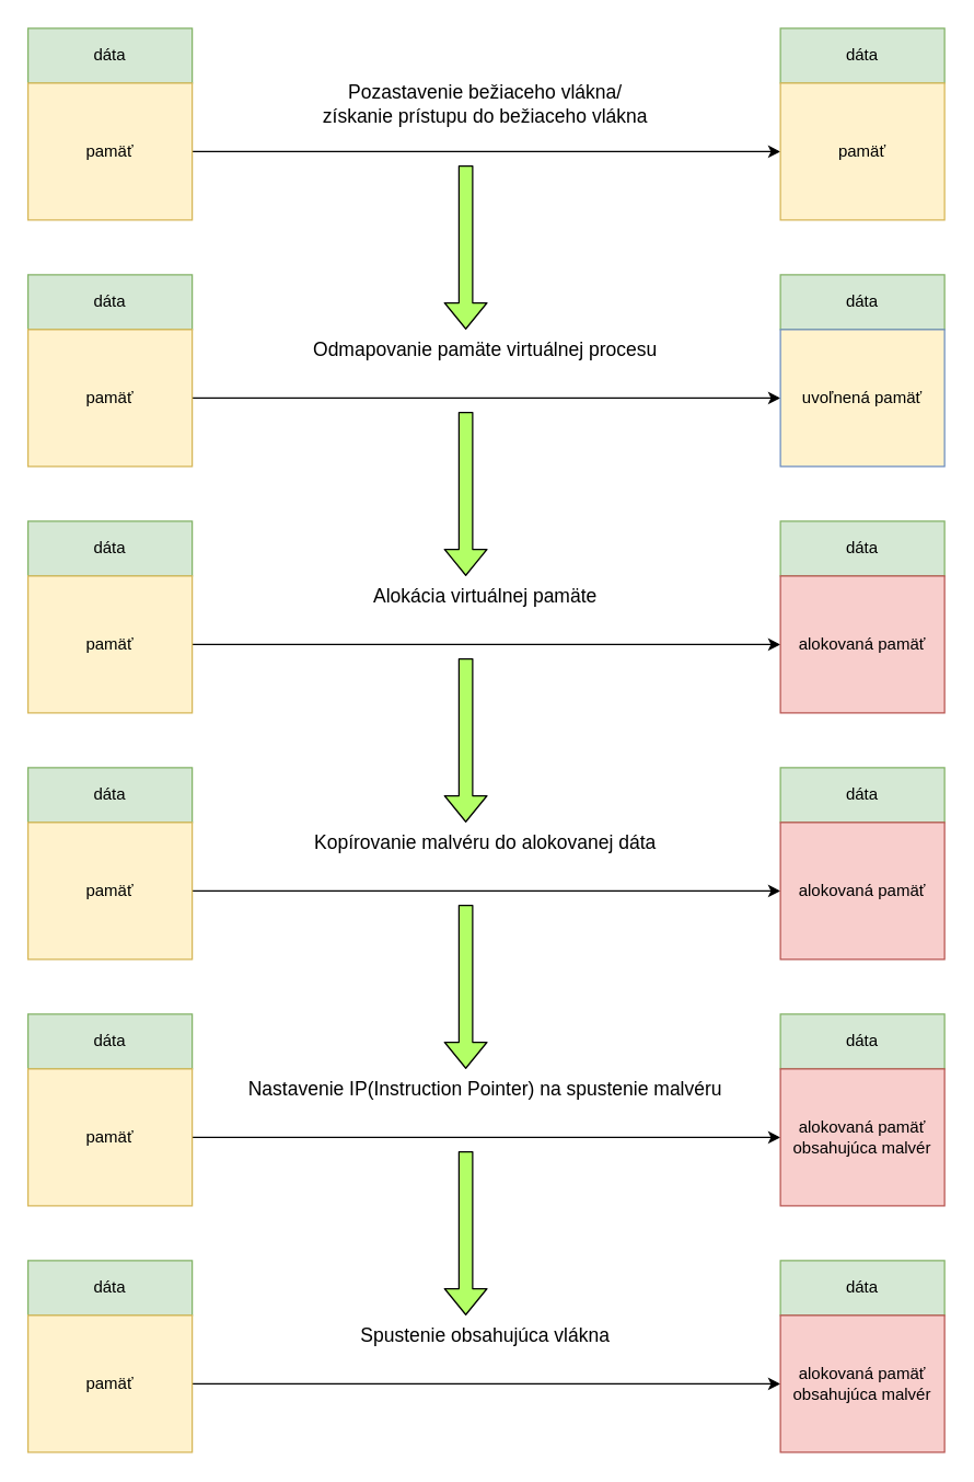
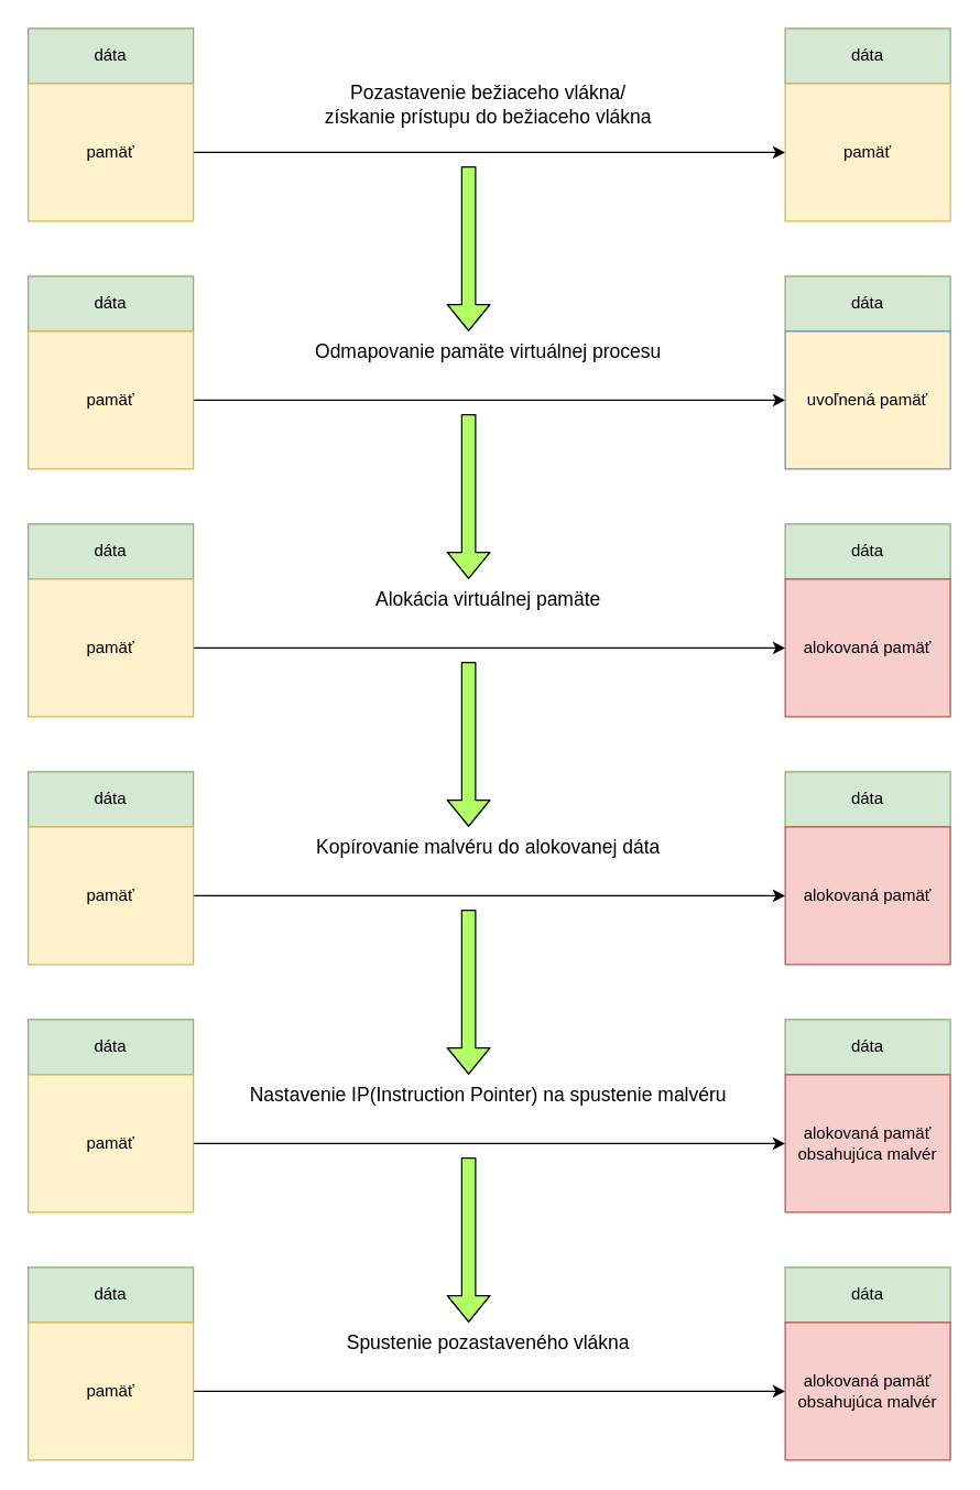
- <mxCell id="37" value="&lt;span style=&quot;font-size: 14px&quot;&gt;Spustenie obsahujúca vlákna&lt;/span&gt;" style="text;html=1;align=center;verticalAlign=middle;resizable=0;points=[];autosize=1;" vertex="1" parent="1"><mxGeometry x="244" y="965" width="220" height="20" as="geometry" /></mxCell>
+ <mxCell id="37" value="&lt;span style=&quot;font-size: 14px&quot;&gt;Spustenie pozastaveného vlákna&lt;/span&gt;" style="text;html=1;align=center;verticalAlign=middle;resizable=0;points=[];autosize=1;" vertex="1" parent="1"><mxGeometry x="244" y="965" width="220" height="20" as="geometry" /></mxCell>
